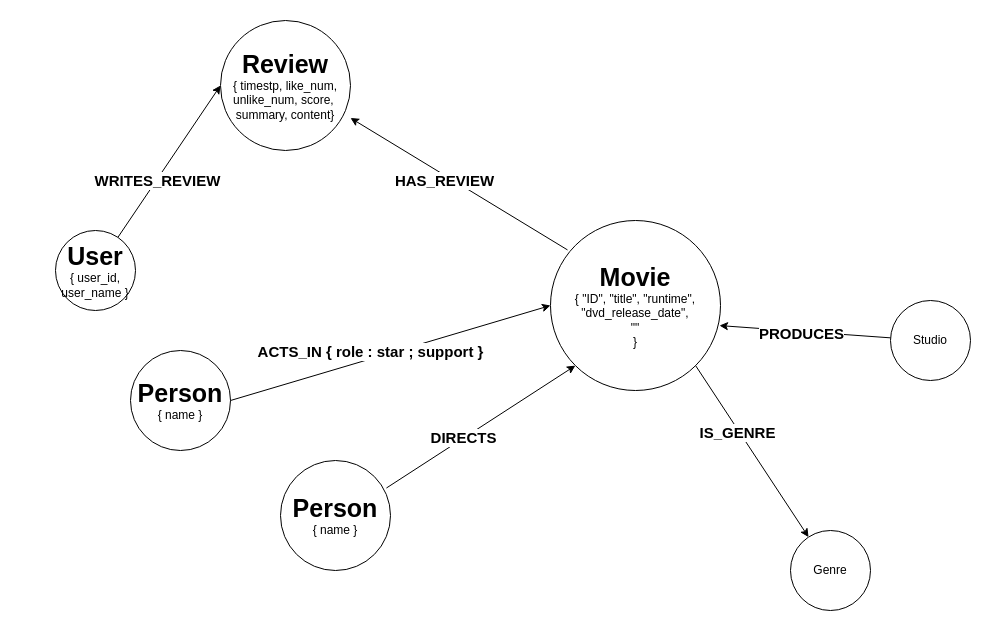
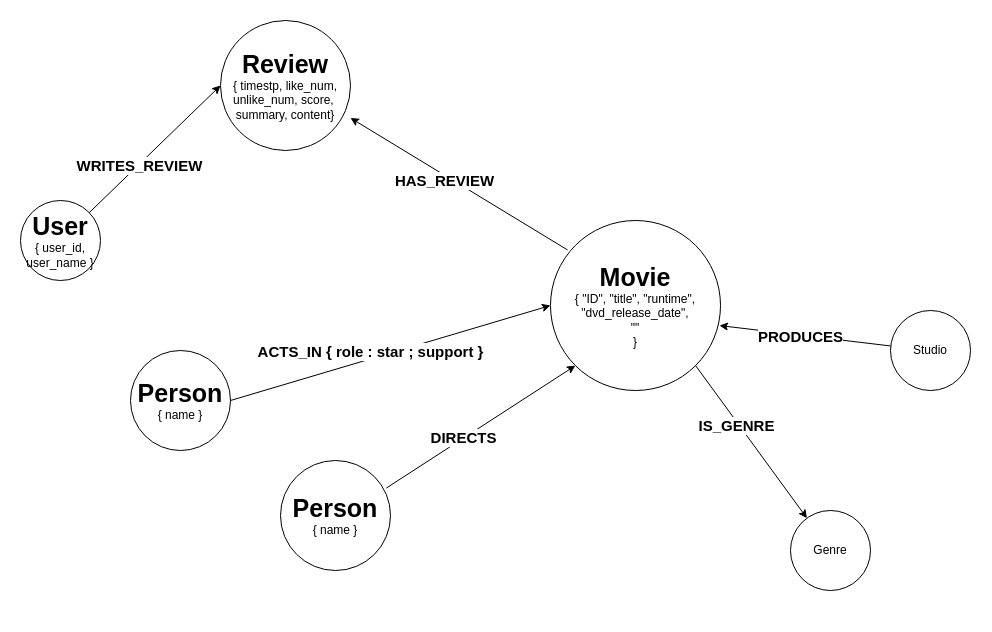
- <mxCell id="13" value="&lt;font style=&quot;font-size: 25px&quot;&gt;&lt;b&gt;User&lt;/b&gt;&lt;/font&gt;&lt;br&gt;{ user_id,&lt;br&gt;user_name }" style="ellipse;whiteSpace=wrap;html=1;aspect=fixed;" vertex="1" parent="1"><mxGeometry x="55" y="230" width="80" height="80" as="geometry" /></mxCell>
+ <mxCell id="13" value="&lt;font style=&quot;font-size: 25px&quot;&gt;&lt;b&gt;User&lt;/b&gt;&lt;/font&gt;&lt;br&gt;{ user_id,&lt;br&gt;user_name }" style="ellipse;whiteSpace=wrap;html=1;aspect=fixed;" vertex="1" parent="1"><mxGeometry x="20" y="200" width="80" height="80" as="geometry" /></mxCell>
- <mxCell id="18" value="Studio" style="ellipse;whiteSpace=wrap;html=1;aspect=fixed;" vertex="1" parent="1"><mxGeometry x="890" y="300" width="80" height="80" as="geometry" /></mxCell>
+ <mxCell id="18" value="Studio" style="ellipse;whiteSpace=wrap;html=1;aspect=fixed;" vertex="1" parent="1"><mxGeometry x="890" y="310" width="80" height="80" as="geometry" /></mxCell>
- <mxCell id="9" value="Genre" style="ellipse;whiteSpace=wrap;html=1;aspect=fixed;" parent="1" vertex="1"><mxGeometry x="790" y="530" width="80" height="80" as="geometry" /></mxCell>
+ <mxCell id="9" value="Genre" style="ellipse;whiteSpace=wrap;html=1;aspect=fixed;" parent="1" vertex="1"><mxGeometry x="790" y="510" width="80" height="80" as="geometry" /></mxCell>
